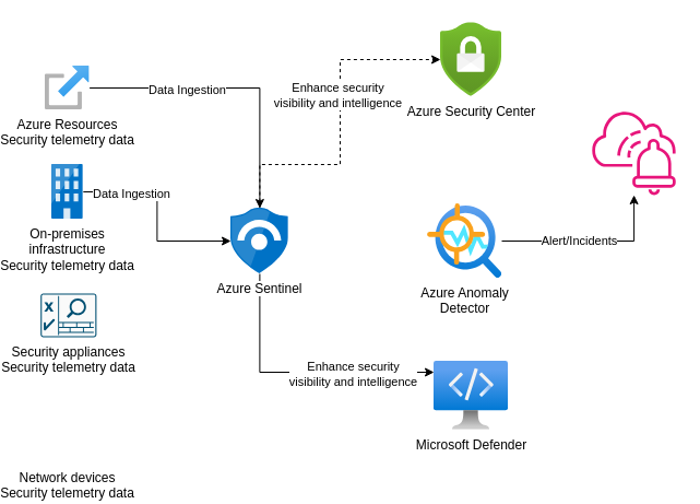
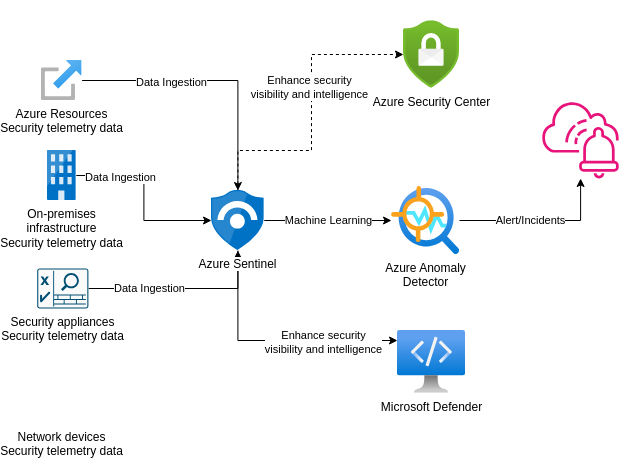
+ <mxCell id="12" style="edgeStyle=orthogonalEdgeStyle;rounded=0;orthogonalLoop=1;jettySize=auto;html=1;" edge="1" parent="1" source="18" target="21"><mxGeometry relative="1" as="geometry" /></mxCell>
+ <mxCell id="13" value="Machine Learning" style="edgeLabel;html=1;align=center;verticalAlign=middle;resizable=0;points=[];" vertex="1" connectable="0" parent="12"><mxGeometry x="0.012" y="1" relative="1" as="geometry"><mxPoint as="offset" /></mxGeometry></mxCell>
+ <mxCell id="8" style="edgeStyle=orthogonalEdgeStyle;rounded=0;orthogonalLoop=1;jettySize=auto;html=1;" edge="1" parent="1" source="10" target="18"><mxGeometry relative="1" as="geometry" /></mxCell>
+ <mxCell id="9" value="Data Ingestion" style="edgeLabel;html=1;align=center;verticalAlign=middle;resizable=0;points=[];" vertex="1" connectable="0" parent="8"><mxGeometry x="-0.345" y="1" relative="1" as="geometry"><mxPoint as="offset" /></mxGeometry></mxCell>
